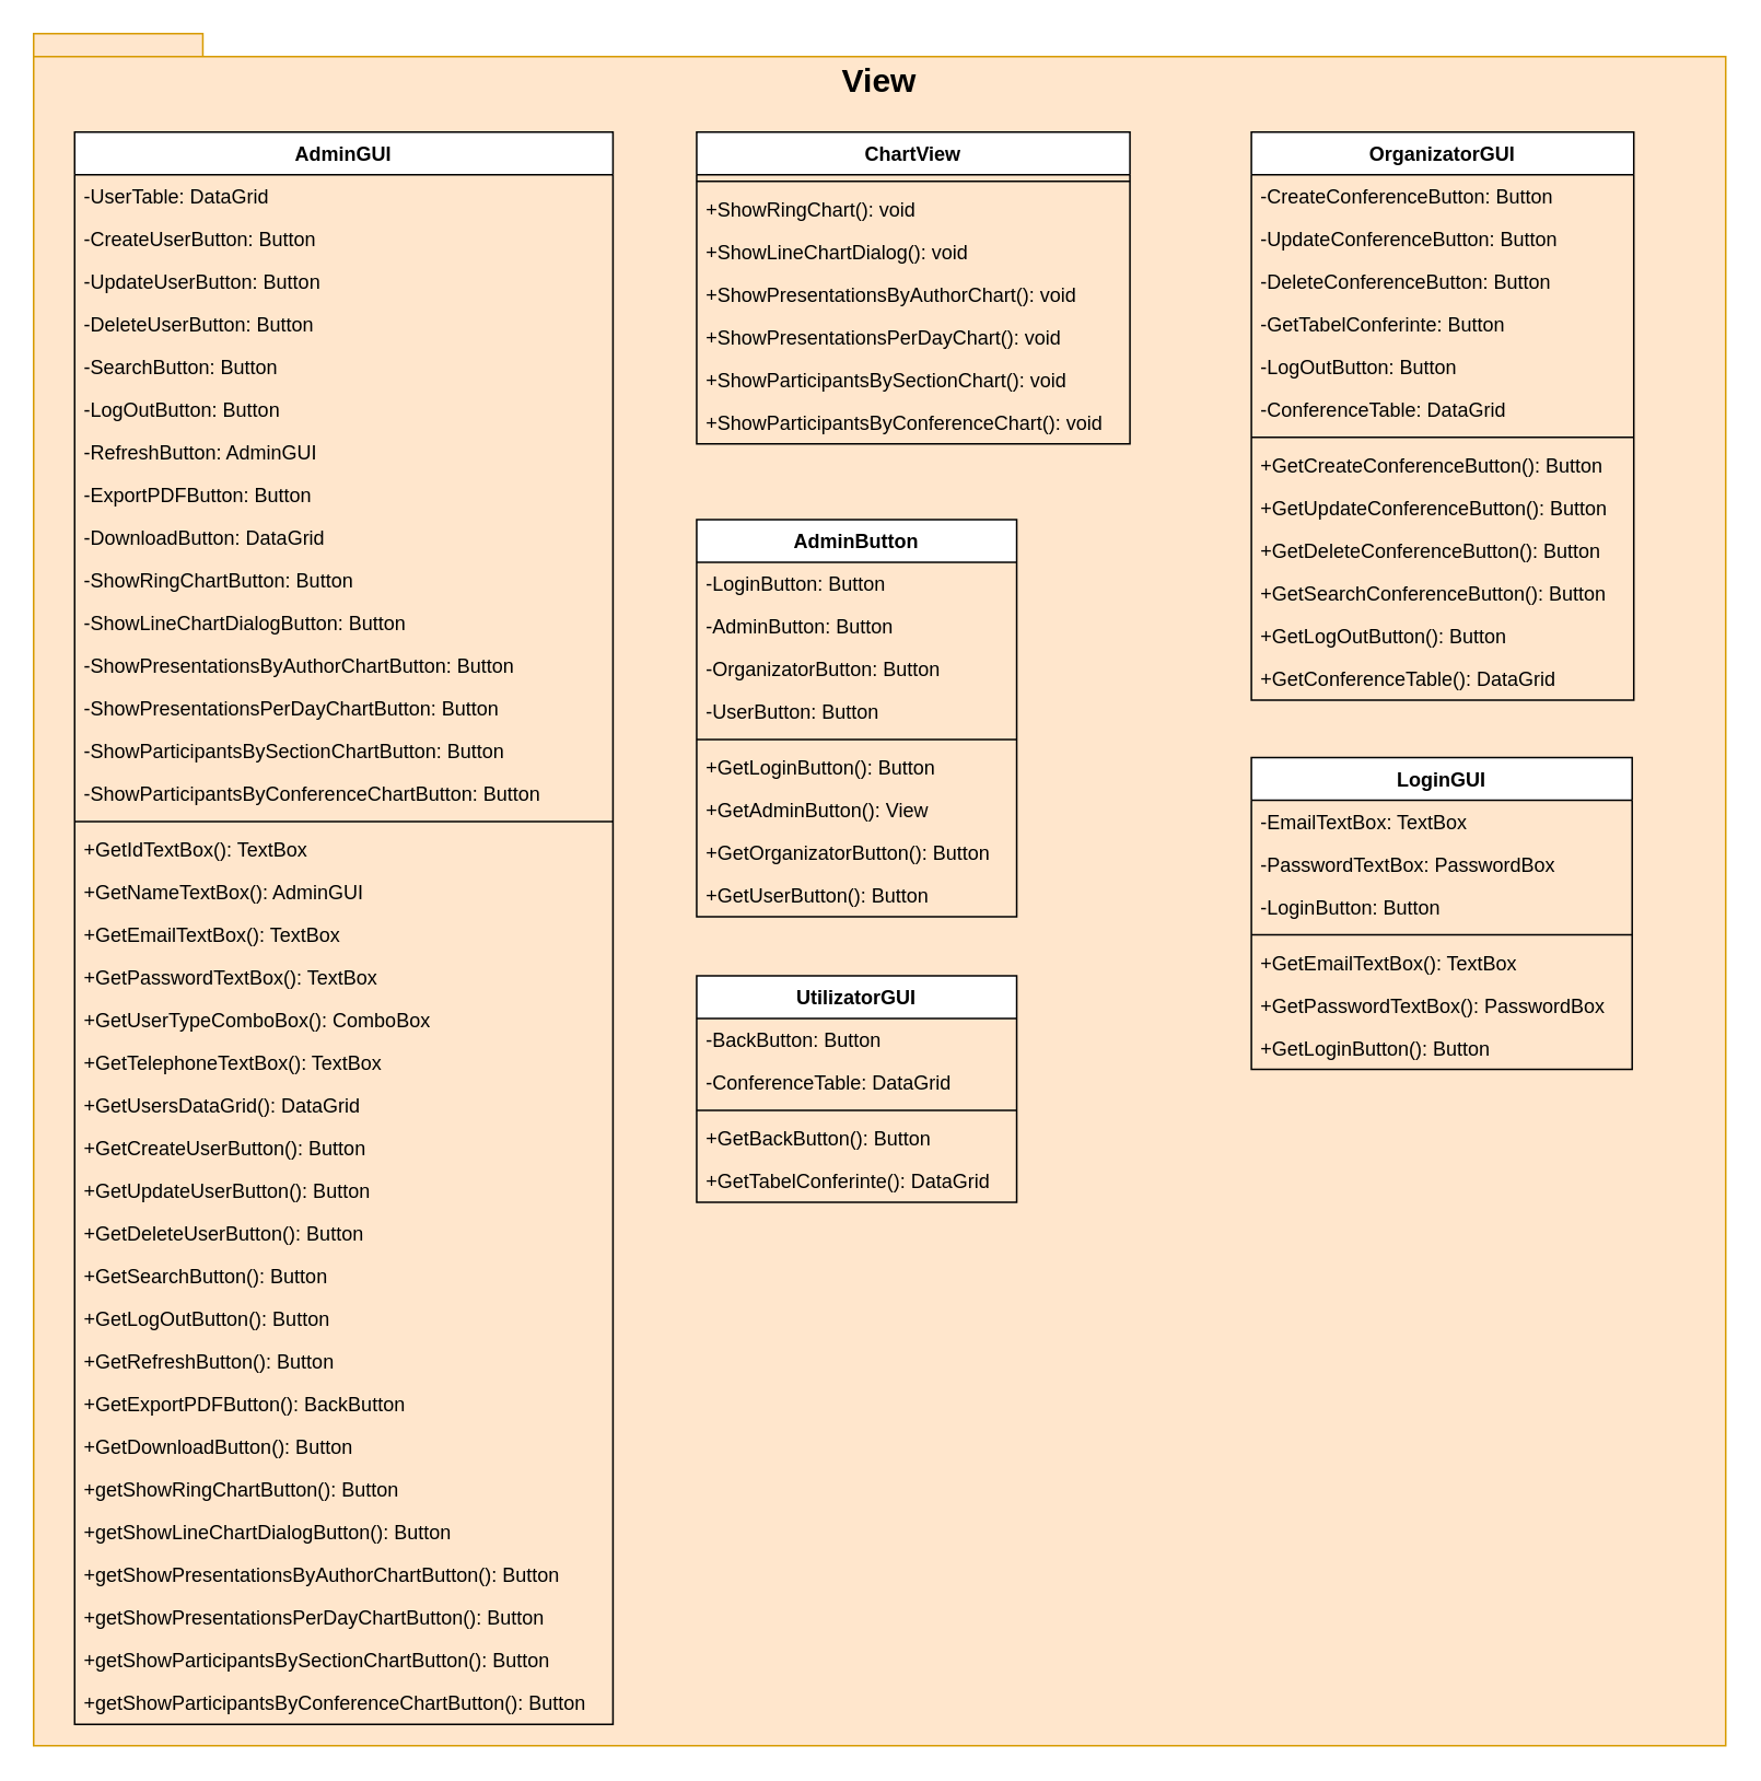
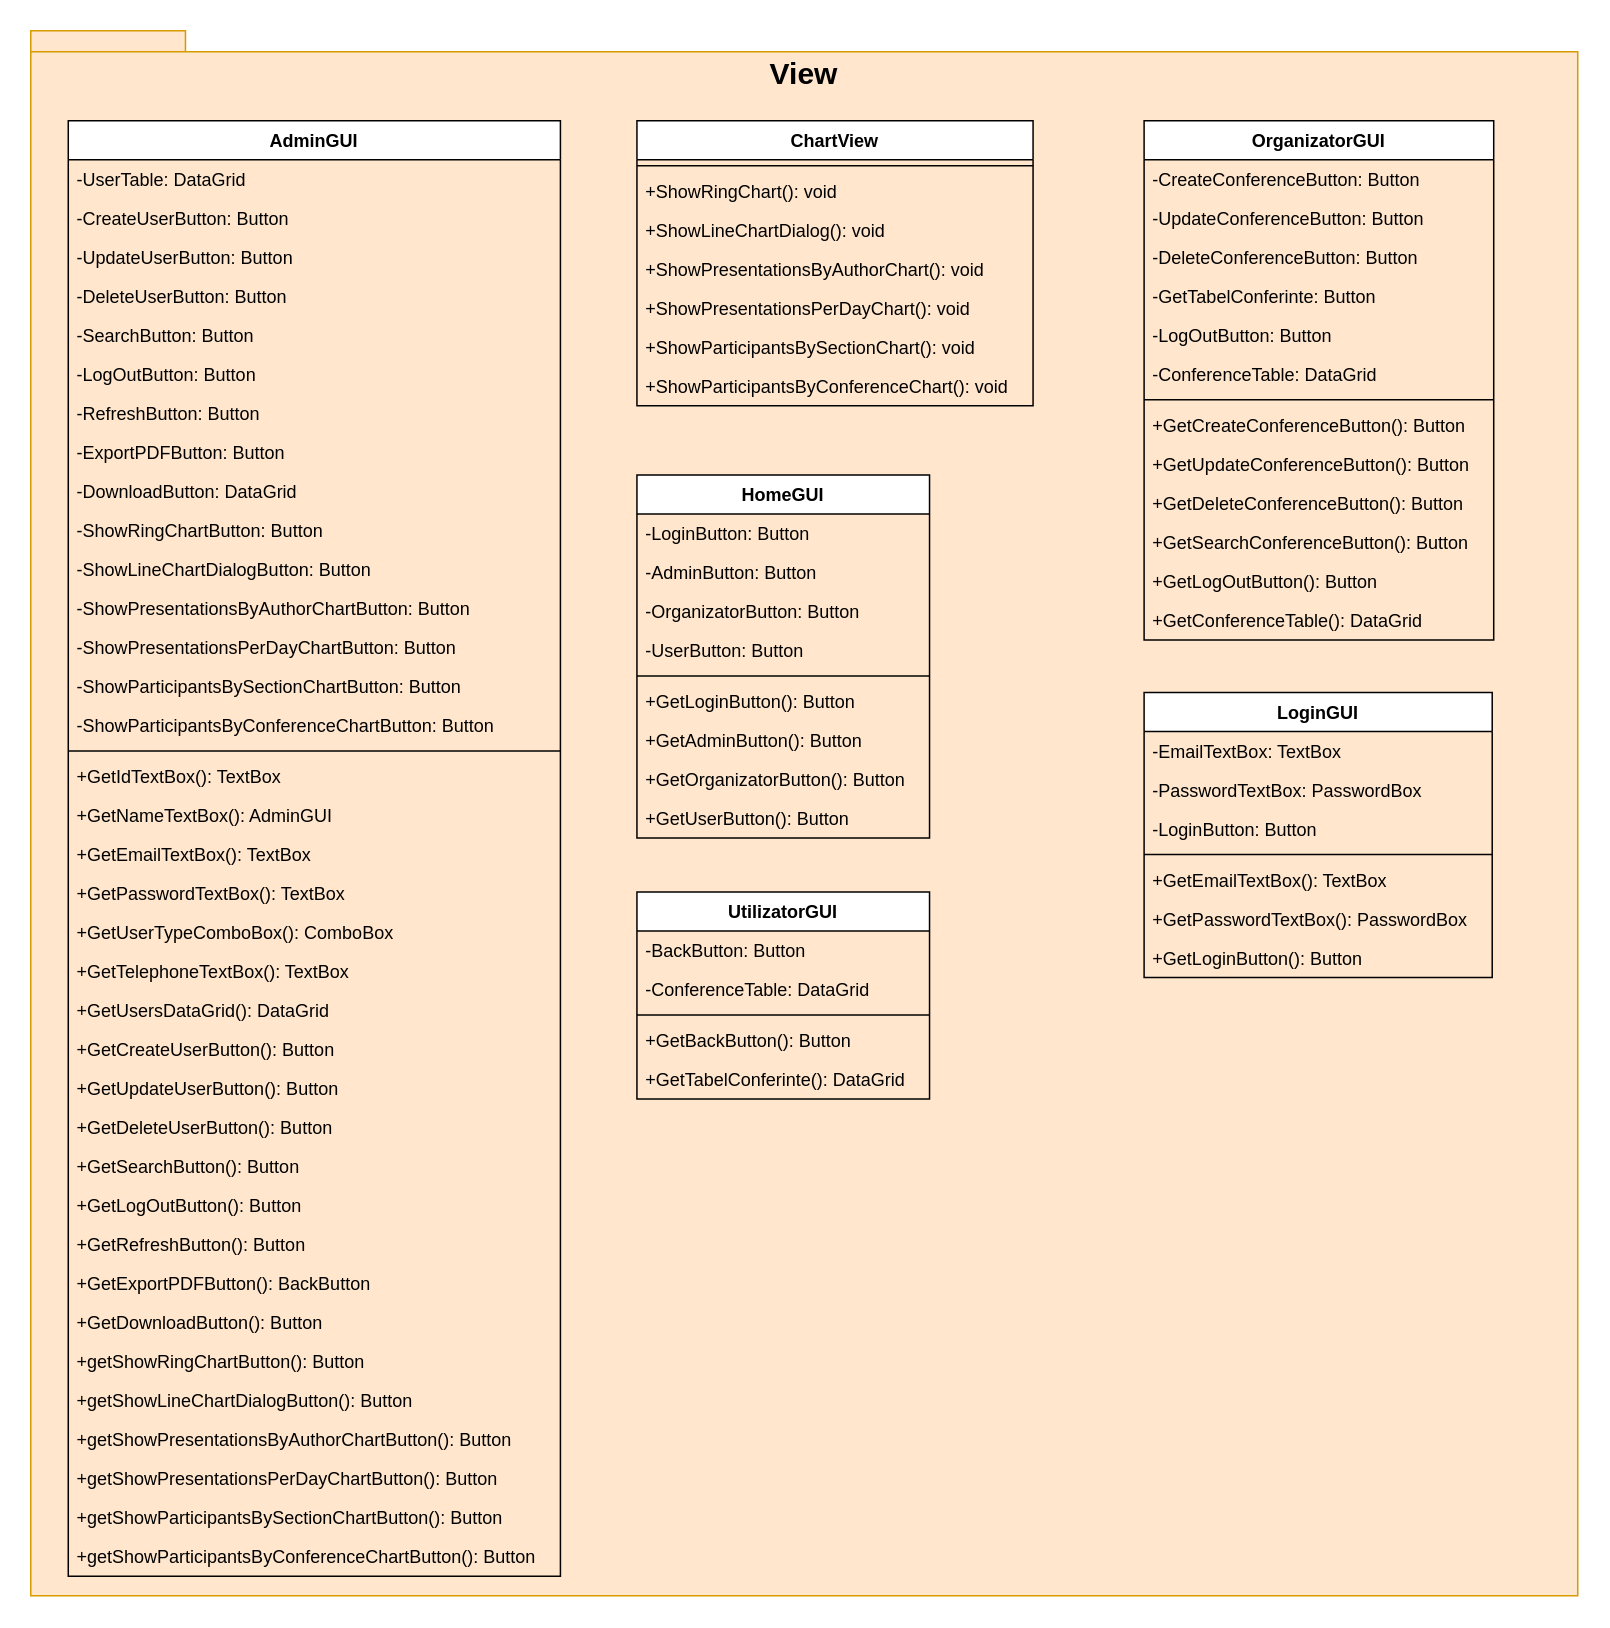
- <mxCell id="10" value="-RefreshButton: AdminGUI" style="text;strokeColor=none;fillColor=none;align=left;verticalAlign=top;spacingLeft=4;spacingRight=4;overflow=hidden;rotatable=0;points=[[0,0.5],[1,0.5]];portConstraint=eastwest;" vertex="1" parent="3"><mxGeometry y="182" width="328" height="26" as="geometry" /></mxCell>
+ <mxCell id="10" value="-RefreshButton: Button" style="text;strokeColor=none;fillColor=none;align=left;verticalAlign=top;spacingLeft=4;spacingRight=4;overflow=hidden;rotatable=0;points=[[0,0.5],[1,0.5]];portConstraint=eastwest;" vertex="1" parent="3"><mxGeometry y="182" width="328" height="26" as="geometry" /></mxCell>
- <mxCell id="49" value="AdminButton" style="swimlane;fontStyle=1;childLayout=stackLayout;horizontal=1;startSize=26;horizontalStack=0;resizeParent=1;resizeParentMax=0;resizeLast=0;collapsible=1;marginBottom=0;" vertex="1" parent="1"><mxGeometry x="424" y="316" width="195" height="242" as="geometry" /></mxCell>
+ <mxCell id="49" value="HomeGUI" style="swimlane;fontStyle=1;childLayout=stackLayout;horizontal=1;startSize=26;horizontalStack=0;resizeParent=1;resizeParentMax=0;resizeLast=0;collapsible=1;marginBottom=0;" vertex="1" parent="1"><mxGeometry x="424" y="316" width="195" height="242" as="geometry" /></mxCell>
- <mxCell id="56" value="+GetAdminButton(): View" style="text;strokeColor=none;fillColor=none;align=left;verticalAlign=top;spacingLeft=4;spacingRight=4;overflow=hidden;rotatable=0;points=[[0,0.5],[1,0.5]];portConstraint=eastwest;" vertex="1" parent="49"><mxGeometry y="164" width="195" height="26" as="geometry" /></mxCell>
+ <mxCell id="56" value="+GetAdminButton(): Button" style="text;strokeColor=none;fillColor=none;align=left;verticalAlign=top;spacingLeft=4;spacingRight=4;overflow=hidden;rotatable=0;points=[[0,0.5],[1,0.5]];portConstraint=eastwest;" vertex="1" parent="49"><mxGeometry y="164" width="195" height="26" as="geometry" /></mxCell>
